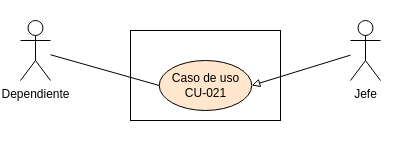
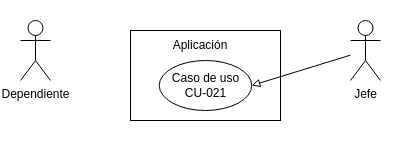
+ <mxCell id="6" value="Aplicación" style="text;html=1;align=center;verticalAlign=middle;whiteSpace=wrap;rounded=0;" parent="1" vertex="1"><mxGeometry x="170" y="30" width="60" height="30" as="geometry" /></mxCell>
- <mxCell id="8" style="rounded=0;orthogonalLoop=1;jettySize=auto;html=1;strokeColor=default;endArrow=none;endFill=0;entryX=0;entryY=0.5;entryDx=0;entryDy=0;" parent="1" source="3" target="7" edge="1"><mxGeometry relative="1" as="geometry"><mxPoint x="360" y="50" as="sourcePoint" /><mxPoint x="160" y="77" as="targetPoint" /></mxGeometry></mxCell>
- <mxCell id="7" value="Caso de uso&lt;div&gt;CU-021&lt;/div&gt;" style="ellipse;whiteSpace=wrap;html=1;fillColor=#ffe6cc;" parent="1" vertex="1"><mxGeometry x="158.75" y="60" width="92.5" height="50" as="geometry" /></mxCell>
+ <mxCell id="7" value="Caso de uso&lt;div&gt;CU-021&lt;/div&gt;" style="ellipse;whiteSpace=wrap;html=1;" parent="1" vertex="1"><mxGeometry x="158.75" y="60" width="92.5" height="50" as="geometry" /></mxCell>
